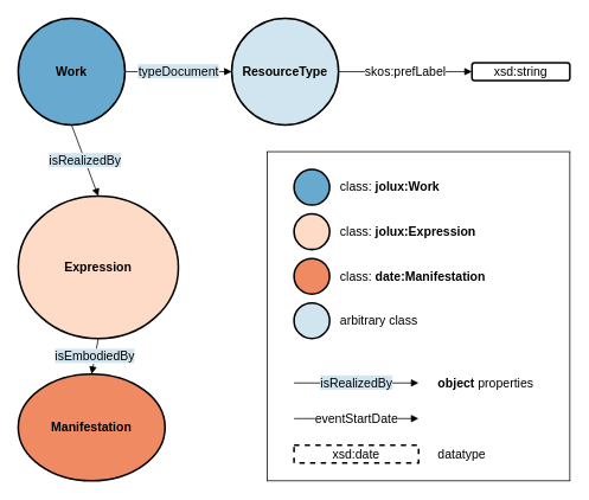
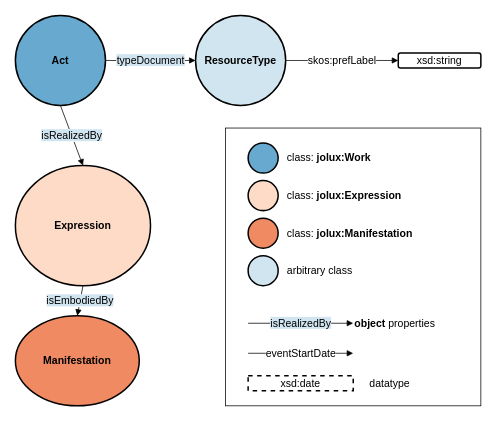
- <mxCell id="2" value="&lt;b&gt;Work&lt;br&gt;&lt;/b&gt;" style="ellipse;whiteSpace=wrap;html=1;rounded=0;shadow=0;glass=0;comic=0;strokeColor=#000000;strokeWidth=2;fillColor=#67a9cf;gradientColor=none;fontSize=14;fontColor=#000000;align=center;" parent="1" vertex="1"><mxGeometry x="20" y="20" width="120" height="120" as="geometry" /></mxCell>
+ <mxCell id="2" value="&lt;b&gt;Act&lt;br&gt;&lt;/b&gt;" style="ellipse;whiteSpace=wrap;html=1;rounded=0;shadow=0;glass=0;comic=0;strokeColor=#000000;strokeWidth=2;fillColor=#67a9cf;gradientColor=none;fontSize=14;fontColor=#000000;align=center;" parent="1" vertex="1"><mxGeometry x="20" y="20" width="120" height="120" as="geometry" /></mxCell>
- <mxCell id="12" value="class: &lt;b style=&quot;font-size: 14px;&quot;&gt;date:Manifestation&lt;/b&gt;" style="text;html=1;strokeColor=none;fillColor=none;align=left;verticalAlign=middle;whiteSpace=wrap;rounded=0;fontSize=14;" parent="1" vertex="1"><mxGeometry x="380" y="290" width="190" height="40" as="geometry" /></mxCell>
+ <mxCell id="12" value="class: &lt;b style=&quot;font-size: 14px;&quot;&gt;jolux:Manifestation&lt;/b&gt;" style="text;html=1;strokeColor=none;fillColor=none;align=left;verticalAlign=middle;whiteSpace=wrap;rounded=0;fontSize=14;" parent="1" vertex="1"><mxGeometry x="380" y="290" width="190" height="40" as="geometry" /></mxCell>
- <mxCell id="17" value="&lt;b&gt;object &lt;/b&gt;properties" style="text;html=1;strokeColor=none;fillColor=none;align=left;verticalAlign=middle;whiteSpace=wrap;rounded=0;fontSize=14;" vertex="1" parent="1"><mxGeometry x="490" y="410" width="150" height="40" as="geometry" /></mxCell>
+ <mxCell id="17" value="&lt;b&gt;object &lt;/b&gt;properties" style="text;html=1;strokeColor=none;fillColor=none;align=left;verticalAlign=middle;whiteSpace=wrap;rounded=0;fontSize=14;" vertex="1" parent="1"><mxGeometry x="470" y="410" width="150" height="40" as="geometry" /></mxCell>
